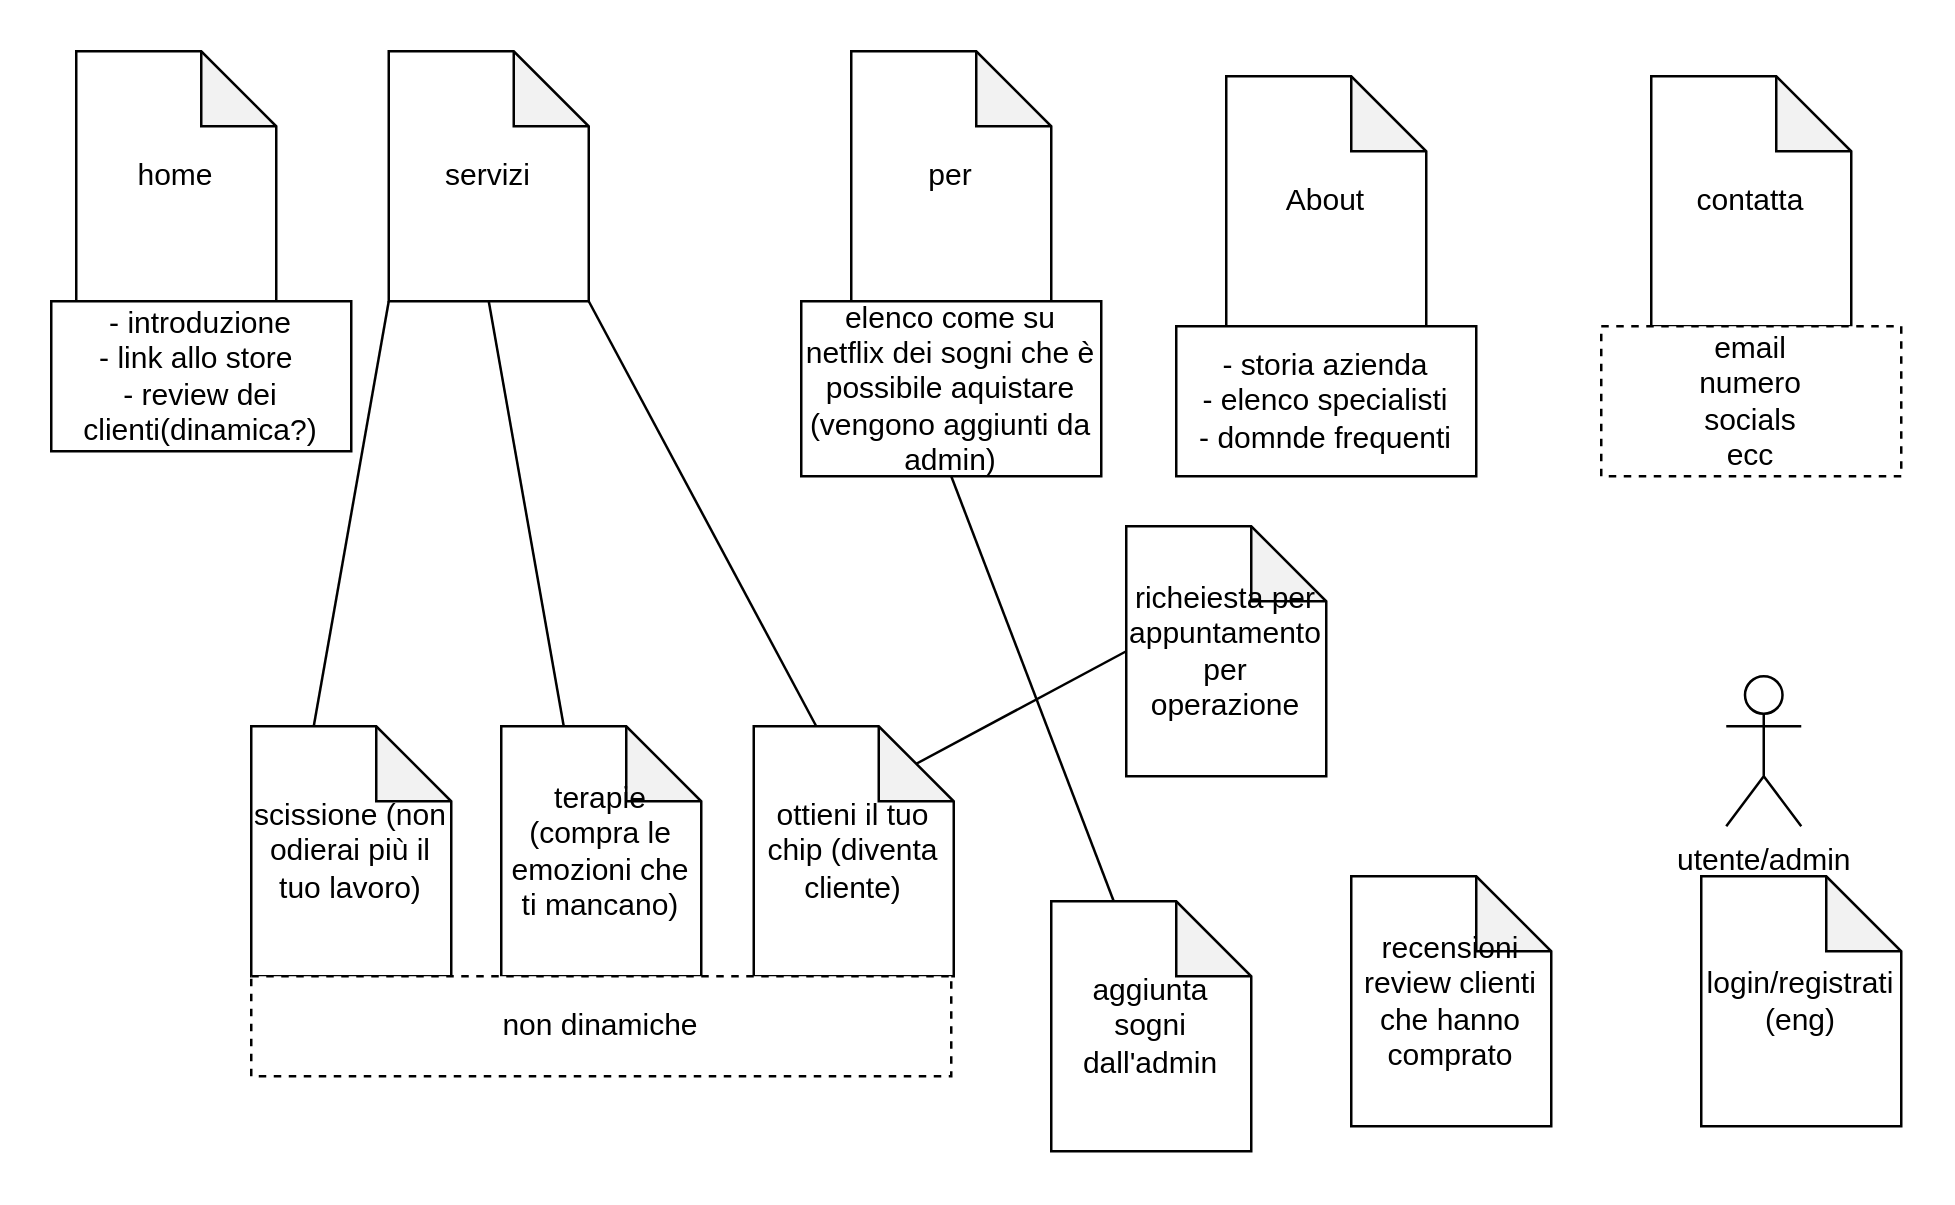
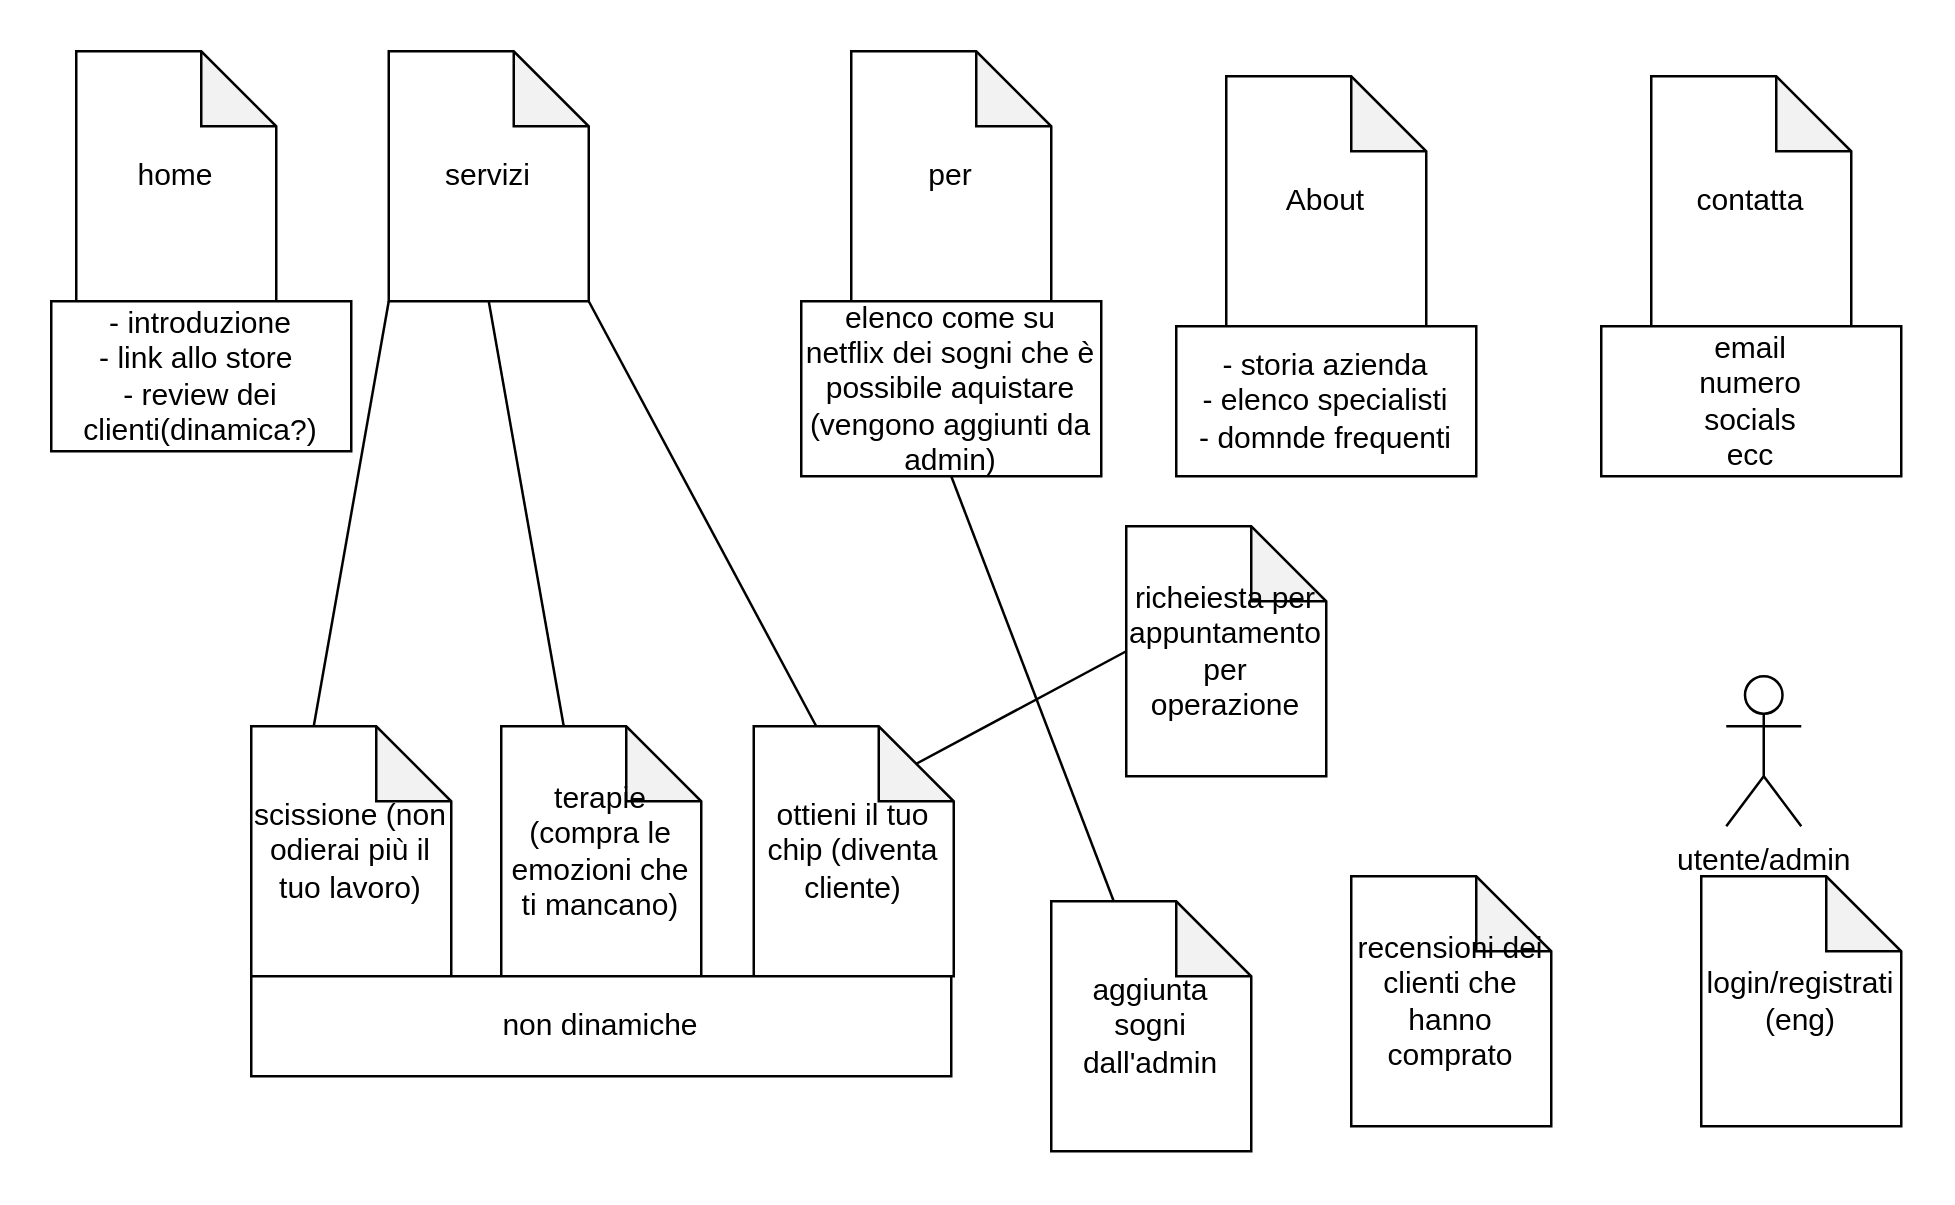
- <mxCell id="13" value="email&lt;div&gt;numero&lt;/div&gt;&lt;div&gt;socials&lt;/div&gt;&lt;div&gt;ecc&lt;/div&gt;" style="rounded=0;whiteSpace=wrap;html=1;dashed=1;" parent="1" vertex="1"><mxGeometry x="640" y="130" width="120" height="60" as="geometry" /></mxCell>
+ <mxCell id="13" value="email&lt;div&gt;numero&lt;/div&gt;&lt;div&gt;socials&lt;/div&gt;&lt;div&gt;ecc&lt;/div&gt;" style="rounded=0;whiteSpace=wrap;html=1;" parent="1" vertex="1"><mxGeometry x="640" y="130" width="120" height="60" as="geometry" /></mxCell>
- <mxCell id="21" value="recensioni review clienti che hanno comprato" style="shape=note;whiteSpace=wrap;html=1;backgroundOutline=1;darkOpacity=0.05;" vertex="1" parent="1"><mxGeometry x="540" y="350" width="80" height="100" as="geometry" /></mxCell>
+ <mxCell id="21" value="recensioni dei clienti che hanno comprato" style="shape=note;whiteSpace=wrap;html=1;backgroundOutline=1;darkOpacity=0.05;" vertex="1" parent="1"><mxGeometry x="540" y="350" width="80" height="100" as="geometry" /></mxCell>
- <mxCell id="17" value="non dinamiche" style="rounded=0;whiteSpace=wrap;html=1;dashed=1;" vertex="1" parent="1"><mxGeometry x="100" y="390" width="280" height="40" as="geometry" /></mxCell>
+ <mxCell id="17" value="non dinamiche" style="rounded=0;whiteSpace=wrap;html=1;" vertex="1" parent="1"><mxGeometry x="100" y="390" width="280" height="40" as="geometry" /></mxCell>
